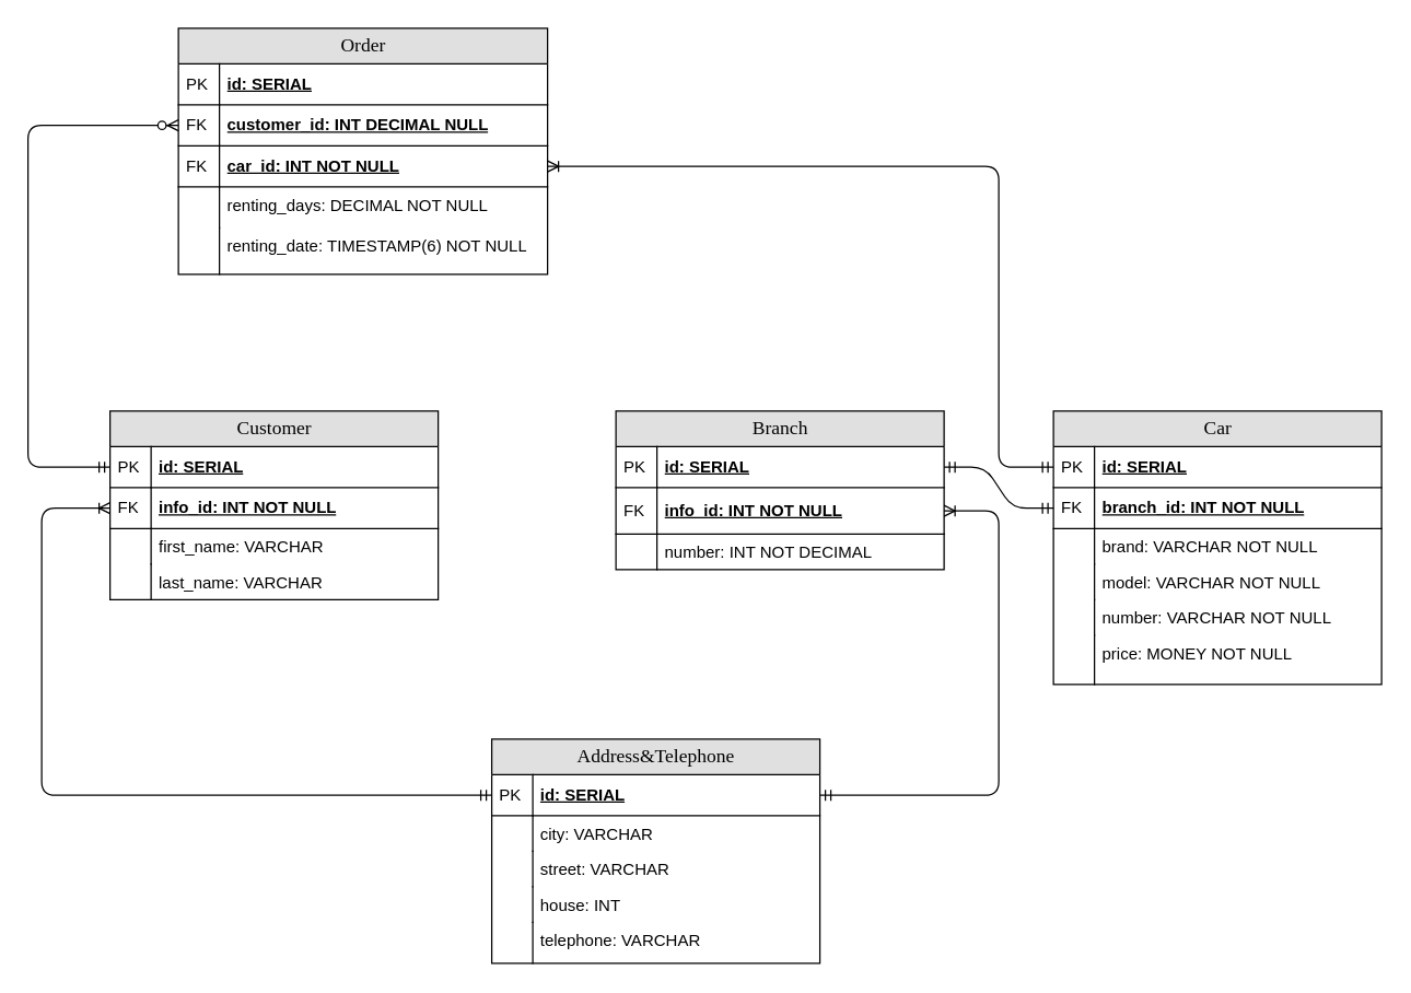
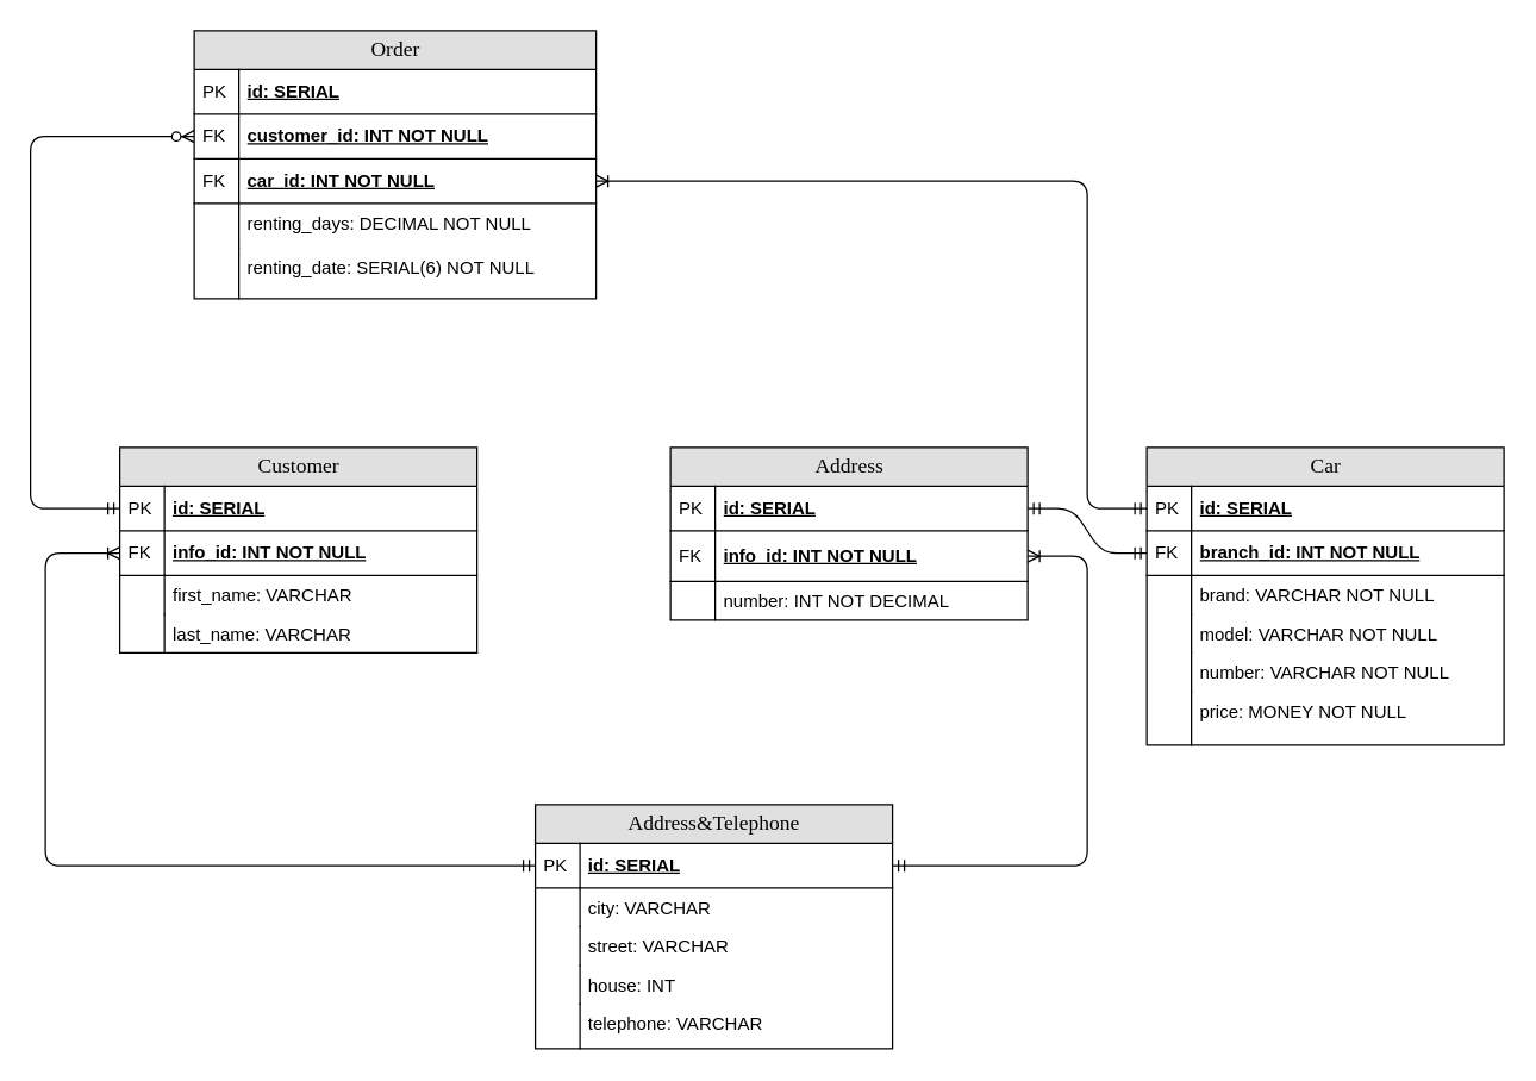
- <mxCell id="34" value="customer_id: INT DECIMAL NULL" style="shape=partialRectangle;top=0;left=0;right=0;bottom=1;html=1;align=left;verticalAlign=middle;fillColor=none;spacingLeft=34;spacingRight=4;whiteSpace=wrap;overflow=hidden;rotatable=0;points=[[0,0.5],[1,0.5]];portConstraint=eastwest;dropTarget=0;fontStyle=5;" parent="31" vertex="1"><mxGeometry y="56" width="270" height="30" as="geometry" /></mxCell>
+ <mxCell id="34" value="customer_id: INT NOT NULL" style="shape=partialRectangle;top=0;left=0;right=0;bottom=1;html=1;align=left;verticalAlign=middle;fillColor=none;spacingLeft=34;spacingRight=4;whiteSpace=wrap;overflow=hidden;rotatable=0;points=[[0,0.5],[1,0.5]];portConstraint=eastwest;dropTarget=0;fontStyle=5;" parent="31" vertex="1"><mxGeometry y="56" width="270" height="30" as="geometry" /></mxCell>
- <mxCell id="40" value="renting_date: TIMESTAMP(6) NOT NULL" style="shape=partialRectangle;top=0;left=0;right=0;bottom=0;html=1;align=left;verticalAlign=top;fillColor=none;spacingLeft=34;spacingRight=4;whiteSpace=wrap;overflow=hidden;rotatable=0;points=[[0,0.5],[1,0.5]];portConstraint=eastwest;dropTarget=0;" parent="31" vertex="1"><mxGeometry y="146" width="270" height="34" as="geometry" /></mxCell>
+ <mxCell id="40" value="renting_date: SERIAL(6) NOT NULL" style="shape=partialRectangle;top=0;left=0;right=0;bottom=0;html=1;align=left;verticalAlign=top;fillColor=none;spacingLeft=34;spacingRight=4;whiteSpace=wrap;overflow=hidden;rotatable=0;points=[[0,0.5],[1,0.5]];portConstraint=eastwest;dropTarget=0;" parent="31" vertex="1"><mxGeometry y="146" width="270" height="34" as="geometry" /></mxCell>
- <mxCell id="2" value="Branch" style="swimlane;html=1;fontStyle=0;childLayout=stackLayout;horizontal=1;startSize=26;fillColor=#e0e0e0;horizontalStack=0;resizeParent=1;resizeLast=0;collapsible=1;marginBottom=0;swimlaneFillColor=#ffffff;align=center;rounded=0;shadow=0;comic=0;labelBackgroundColor=none;strokeWidth=1;fontFamily=Verdana;fontSize=14;swimlaneLine=1;" parent="1" vertex="1"><mxGeometry x="450" y="300" width="240" height="116" as="geometry" /></mxCell>
+ <mxCell id="2" value="Address" style="swimlane;html=1;fontStyle=0;childLayout=stackLayout;horizontal=1;startSize=26;fillColor=#e0e0e0;horizontalStack=0;resizeParent=1;resizeLast=0;collapsible=1;marginBottom=0;swimlaneFillColor=#ffffff;align=center;rounded=0;shadow=0;comic=0;labelBackgroundColor=none;strokeWidth=1;fontFamily=Verdana;fontSize=14;swimlaneLine=1;" parent="1" vertex="1"><mxGeometry x="450" y="300" width="240" height="116" as="geometry" /></mxCell>
